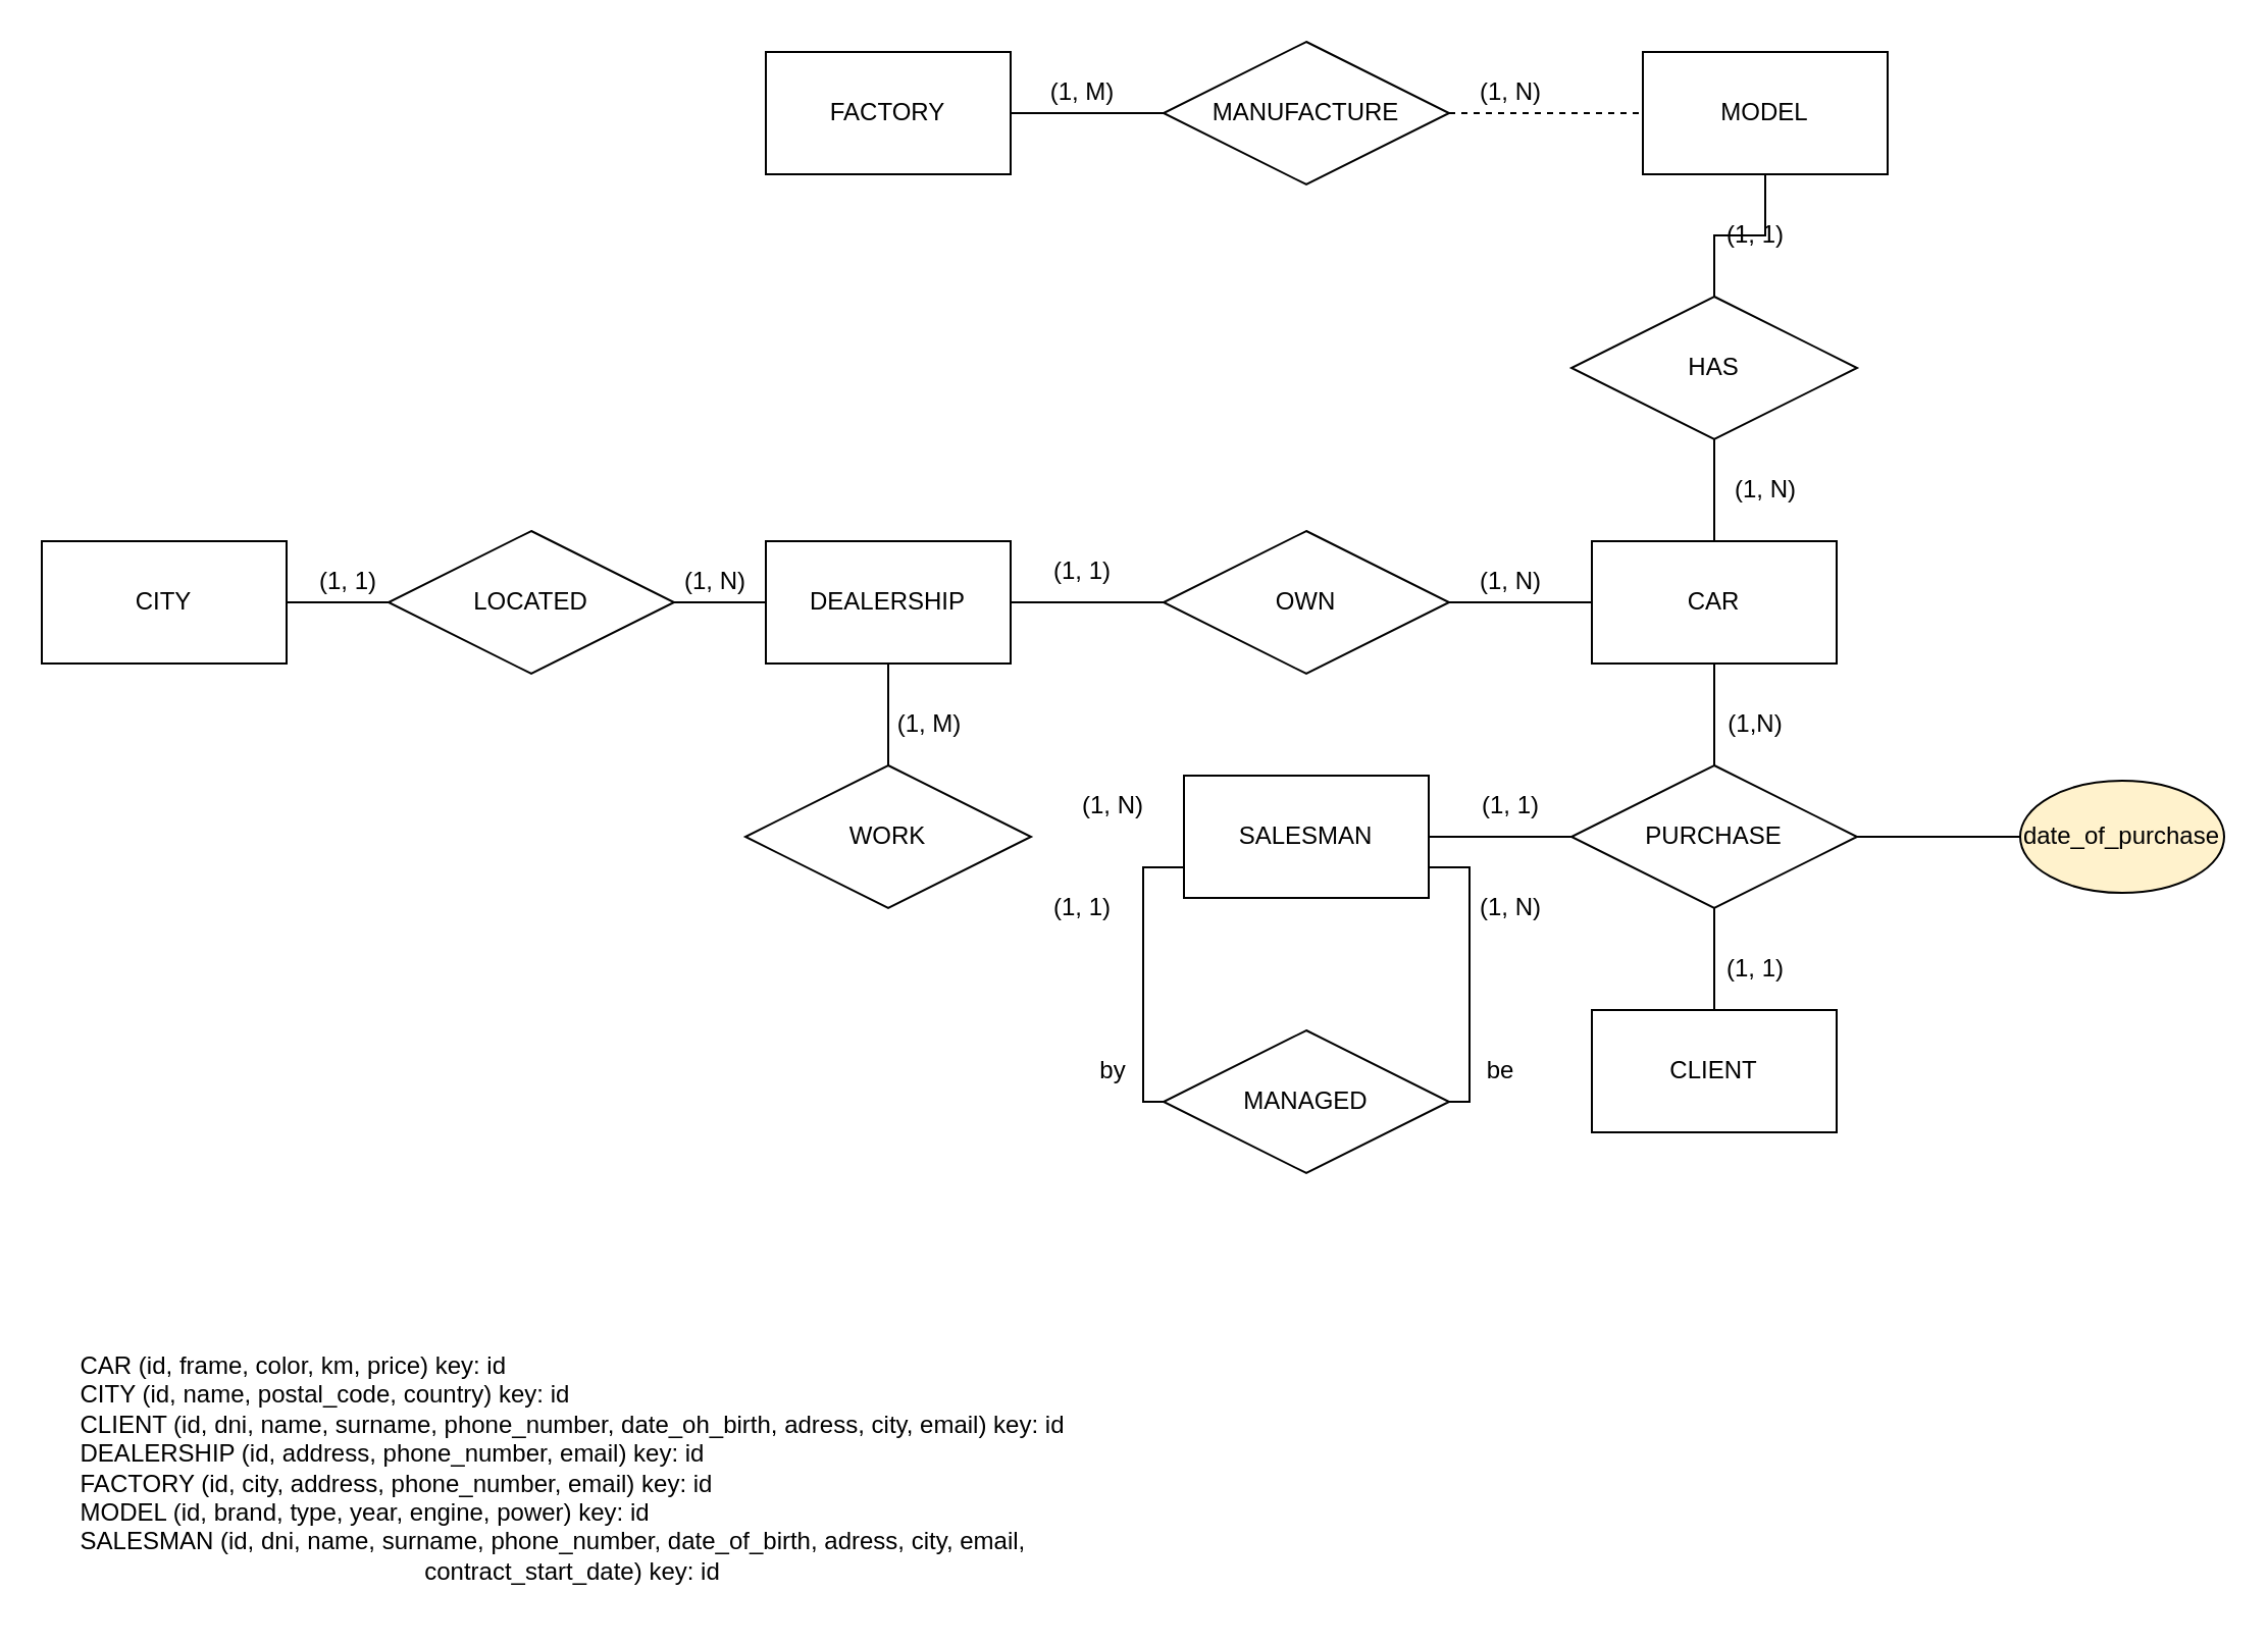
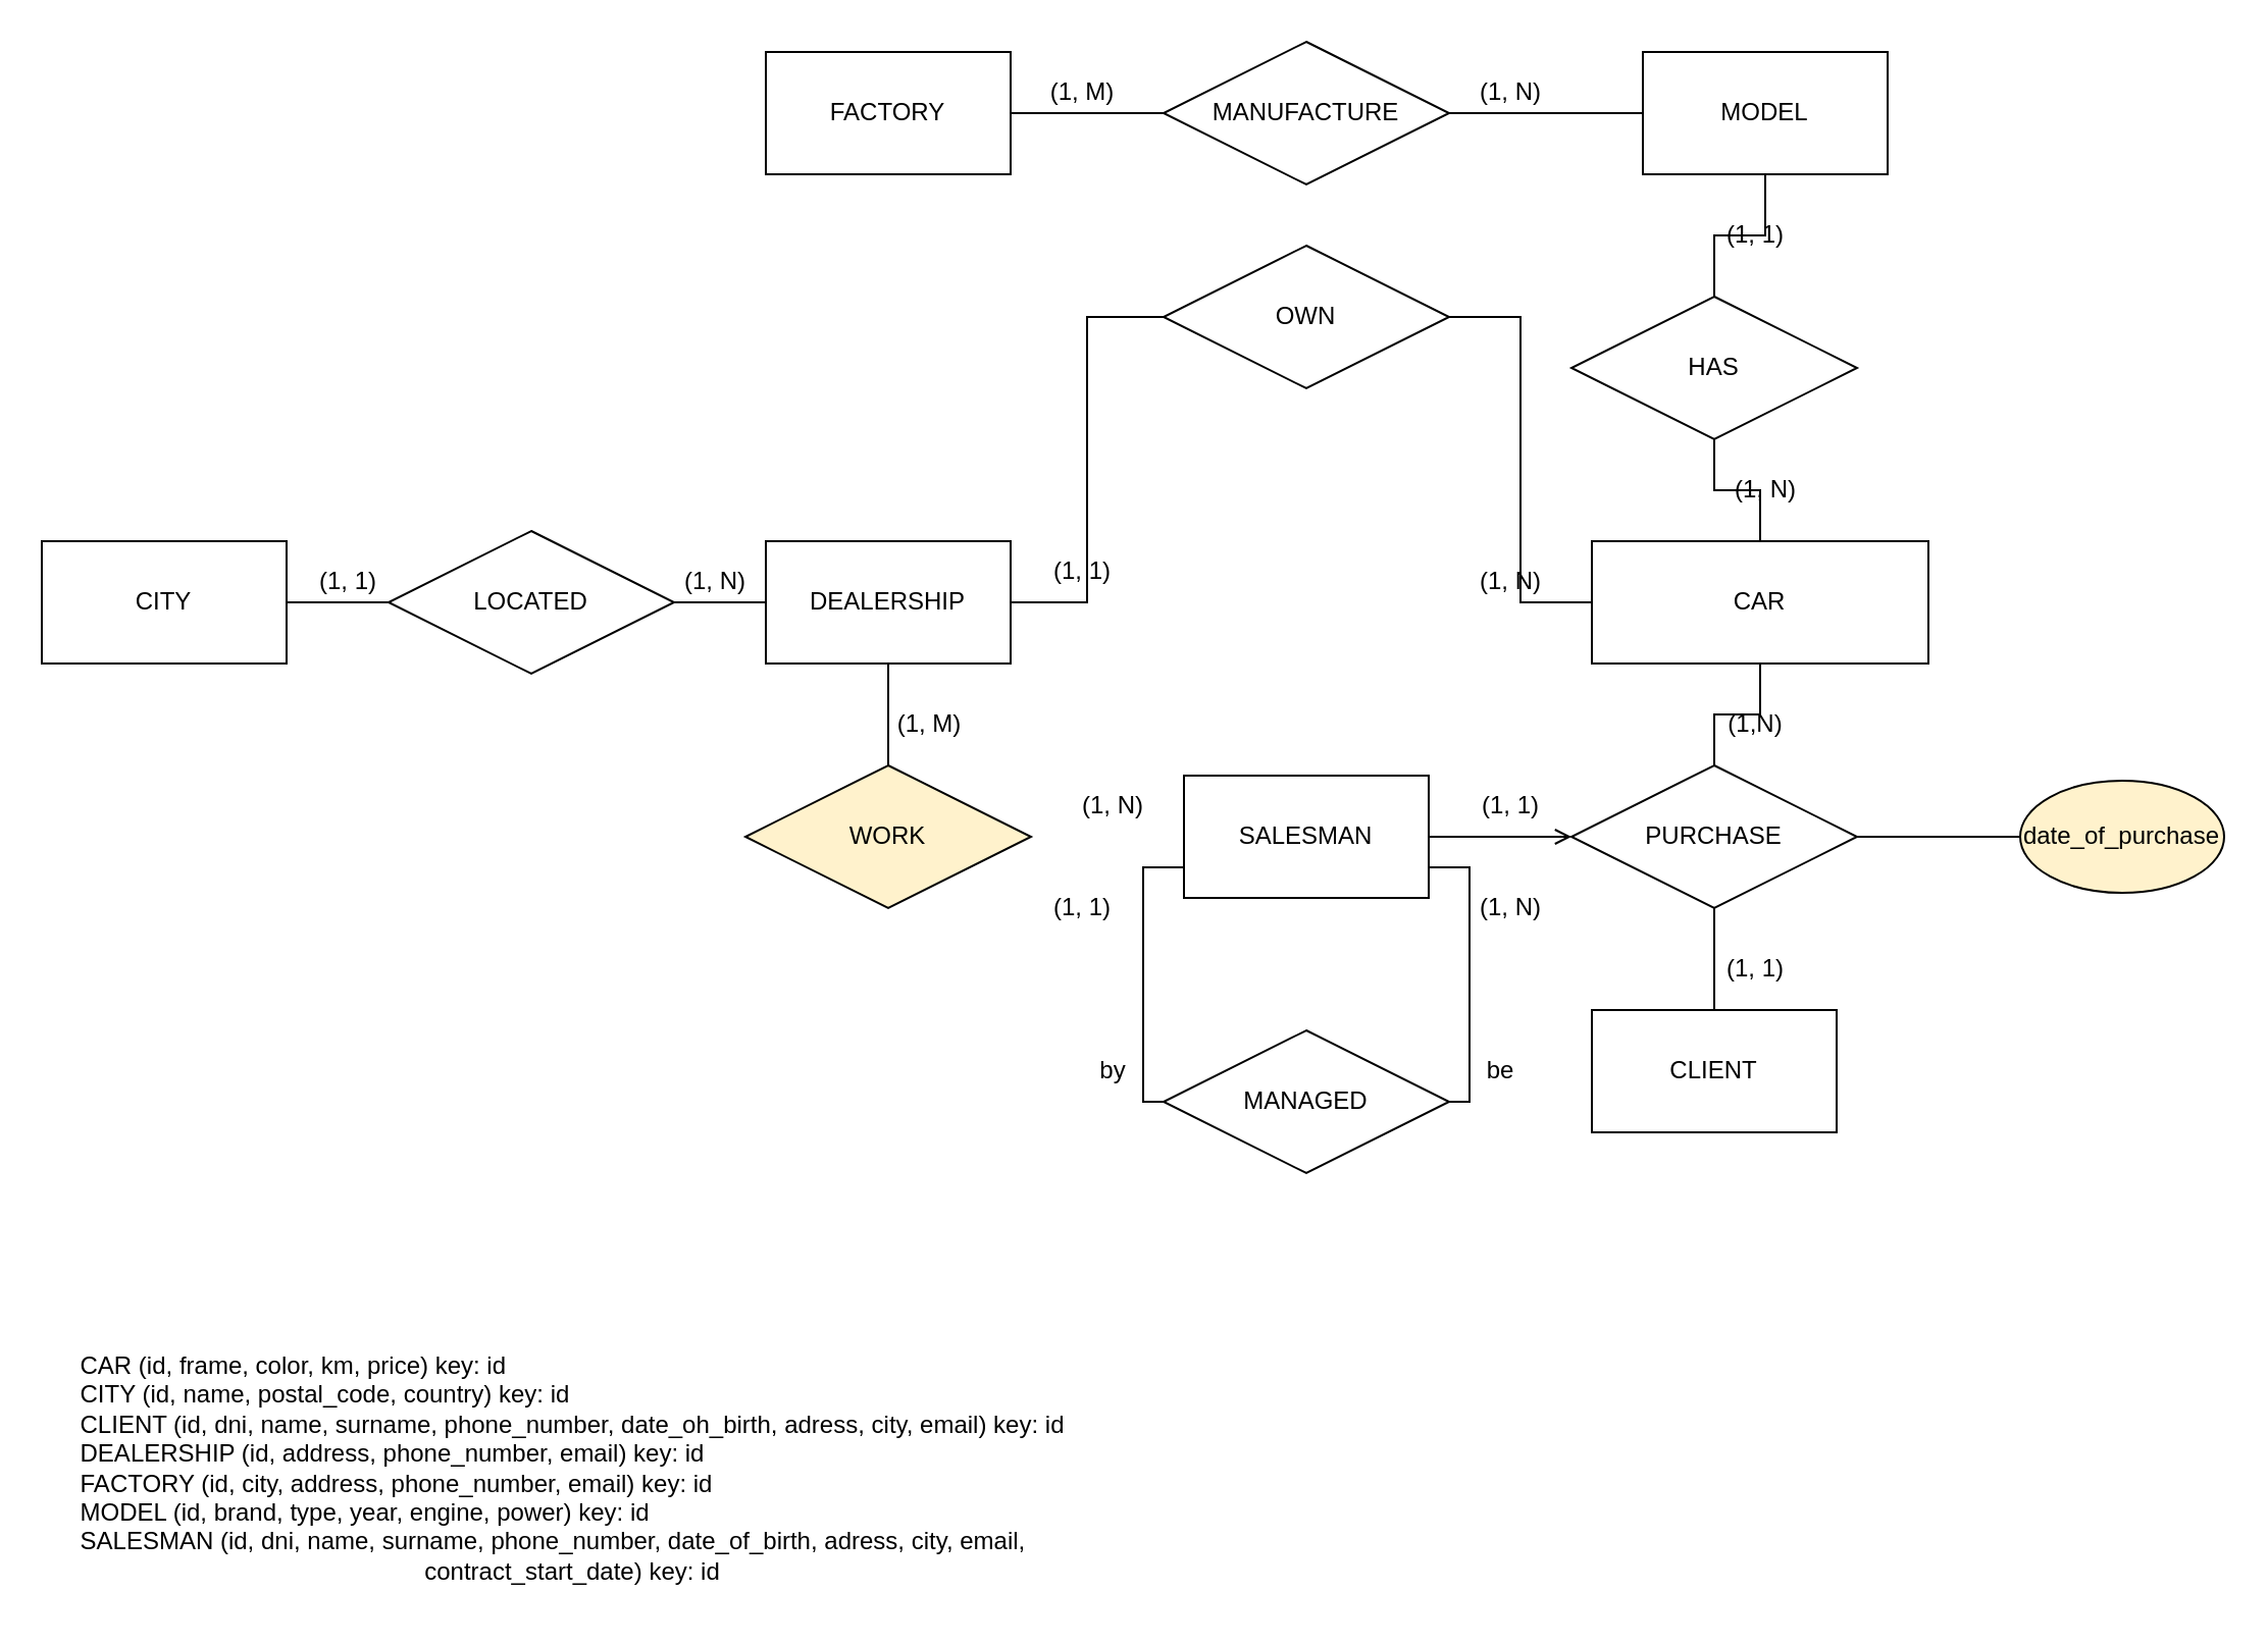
- <mxCell id="24" style="edgeStyle=orthogonalEdgeStyle;rounded=0;orthogonalLoop=1;jettySize=auto;html=1;exitX=1;exitY=0.5;exitDx=0;exitDy=0;entryX=0;entryY=0.5;entryDx=0;entryDy=0;endArrow=none;endFill=0;dashed=1;" edge="1" parent="1" source="25" target="27"><mxGeometry relative="1" as="geometry" /></mxCell>
+ <mxCell id="24" style="edgeStyle=orthogonalEdgeStyle;rounded=0;orthogonalLoop=1;jettySize=auto;html=1;exitX=1;exitY=0.5;exitDx=0;exitDy=0;entryX=0;entryY=0.5;entryDx=0;entryDy=0;endArrow=none;endFill=0;" edge="1" parent="1" source="25" target="27"><mxGeometry relative="1" as="geometry" /></mxCell>
- <mxCell id="22" value="OWN" style="rhombus;whiteSpace=wrap;html=1;" vertex="1" parent="1"><mxGeometry x="570" y="260" width="140" height="70" as="geometry" /></mxCell>
+ <mxCell id="22" value="OWN" style="rhombus;whiteSpace=wrap;html=1;" vertex="1" parent="1"><mxGeometry x="570" y="120" width="140" height="70" as="geometry" /></mxCell>
- <mxCell id="7" value="CAR" style="rounded=0;whiteSpace=wrap;html=1;" vertex="1" parent="1"><mxGeometry x="780" y="265" width="120" height="60" as="geometry" /></mxCell>
+ <mxCell id="7" value="CAR" style="rounded=0;whiteSpace=wrap;html=1;" vertex="1" parent="1"><mxGeometry x="780" y="265" width="165" height="60" as="geometry" /></mxCell>
- <mxCell id="16" value="WORK" style="rhombus;whiteSpace=wrap;html=1;" vertex="1" parent="1"><mxGeometry x="365" y="375" width="140" height="70" as="geometry" /></mxCell>
+ <mxCell id="16" value="WORK" style="rhombus;whiteSpace=wrap;html=1;fillColor=#fff2cc;" vertex="1" parent="1"><mxGeometry x="365" y="375" width="140" height="70" as="geometry" /></mxCell>
- <mxCell id="2" style="edgeStyle=orthogonalEdgeStyle;rounded=0;orthogonalLoop=1;jettySize=auto;html=1;exitX=1;exitY=0.5;exitDx=0;exitDy=0;entryX=0;entryY=0.5;entryDx=0;entryDy=0;endArrow=none;endFill=0;" edge="1" parent="1" source="5" target="20"><mxGeometry relative="1" as="geometry" /></mxCell>
+ <mxCell id="2" style="edgeStyle=orthogonalEdgeStyle;rounded=0;orthogonalLoop=1;jettySize=auto;html=1;exitX=1;exitY=0.5;exitDx=0;exitDy=0;entryX=0;entryY=0.5;entryDx=0;entryDy=0;endArrow=open;endFill=0;" edge="1" parent="1" source="5" target="20"><mxGeometry relative="1" as="geometry" /></mxCell>
